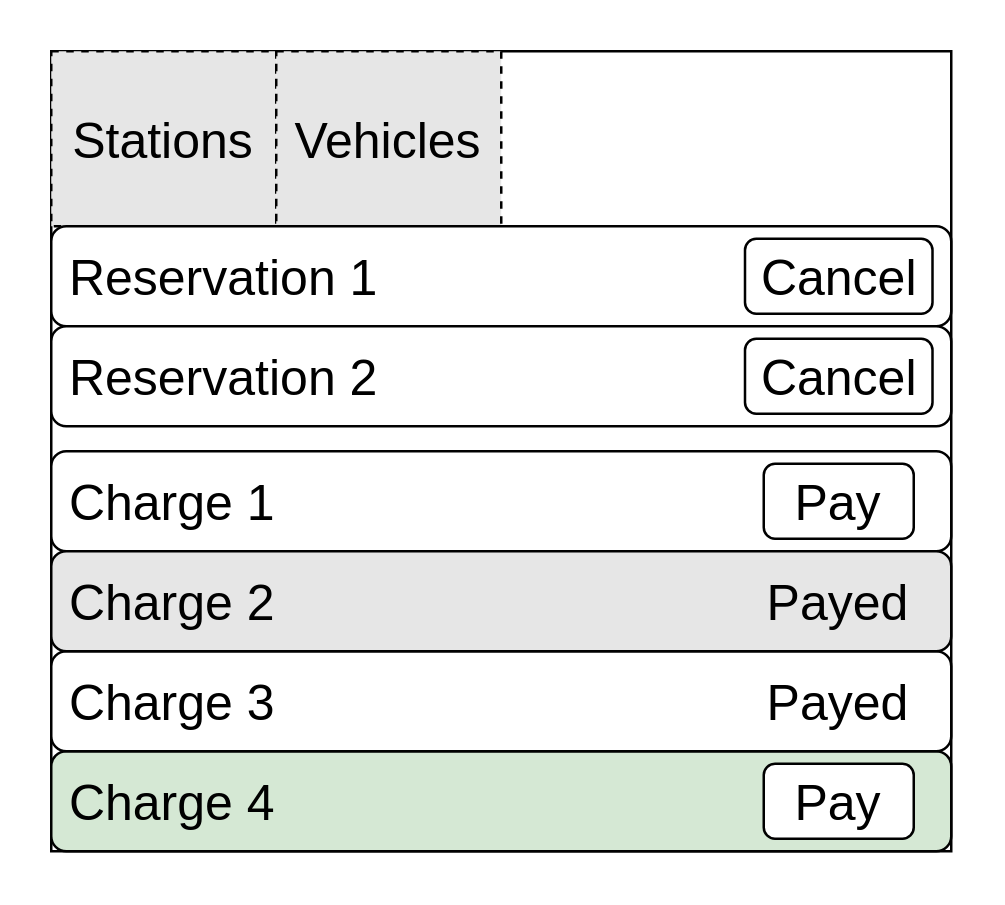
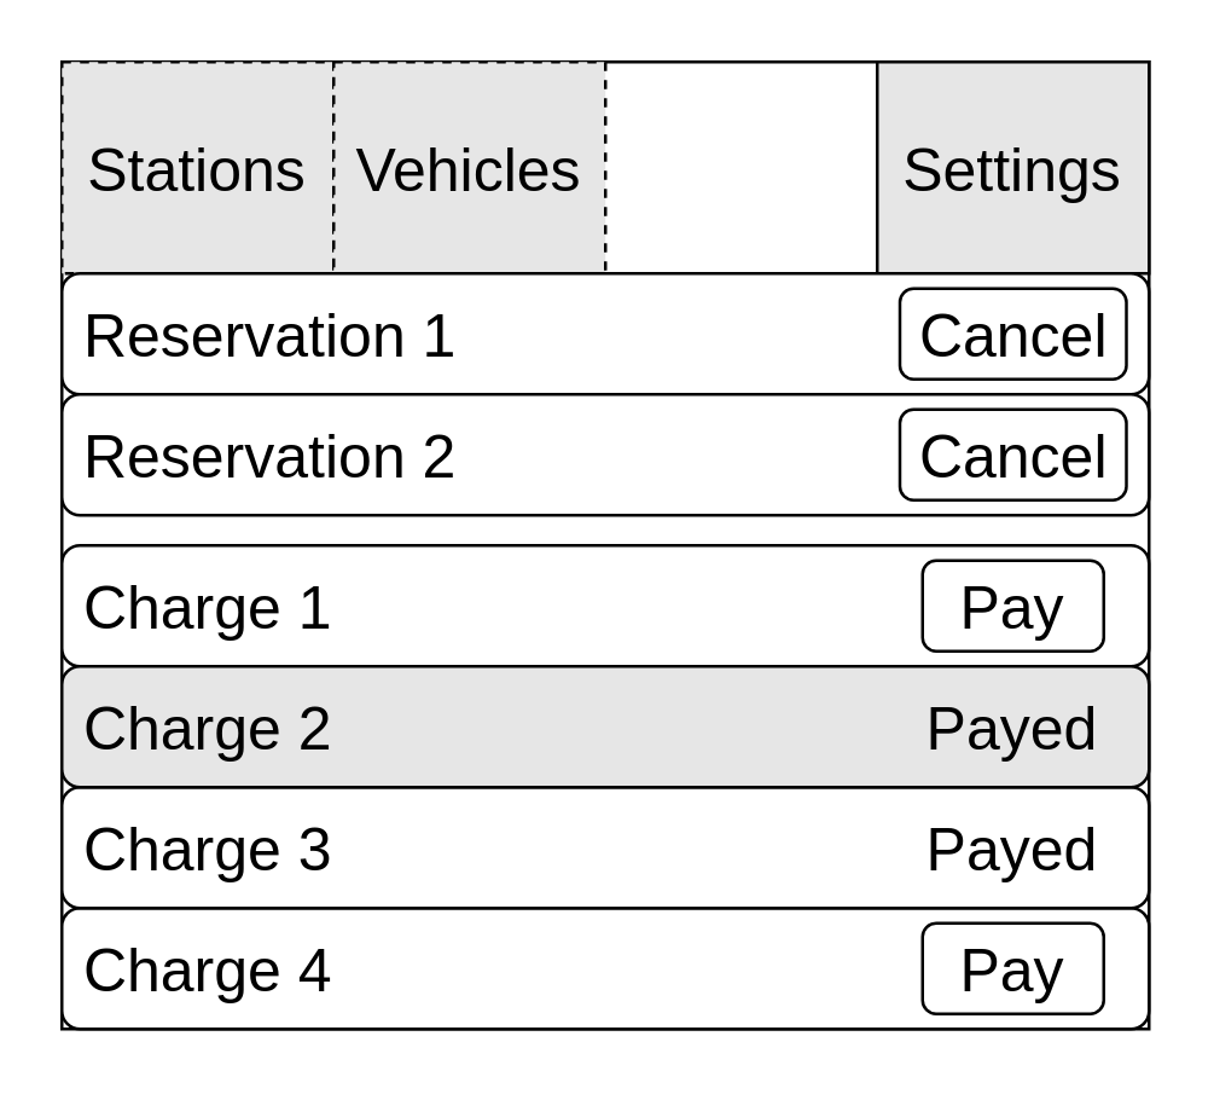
+ <mxCell id="5" value="Settings" style="rounded=0;whiteSpace=wrap;html=1;fontSize=20;fontColor=#000000;fillColor=#E6E6E6;" parent="1" vertex="1"><mxGeometry x="290" width="90" height="70" as="geometry" y="20" /></mxCell>
- <mxCell id="11" value="&amp;nbsp;Charge 4" style="rounded=1;whiteSpace=wrap;html=1;fontSize=20;fontColor=#000000;strokeColor=#000000;fillColor=#d5e8d4;align=left;" vertex="1" parent="1"><mxGeometry x="20" y="300" width="360" height="40" as="geometry" /></mxCell>
+ <mxCell id="11" value="&amp;nbsp;Charge 4" style="rounded=1;whiteSpace=wrap;html=1;fontSize=20;fontColor=#000000;strokeColor=#000000;fillColor=#FFFFFF;align=left;" vertex="1" parent="1"><mxGeometry x="20" y="300" width="360" height="40" as="geometry" /></mxCell>
